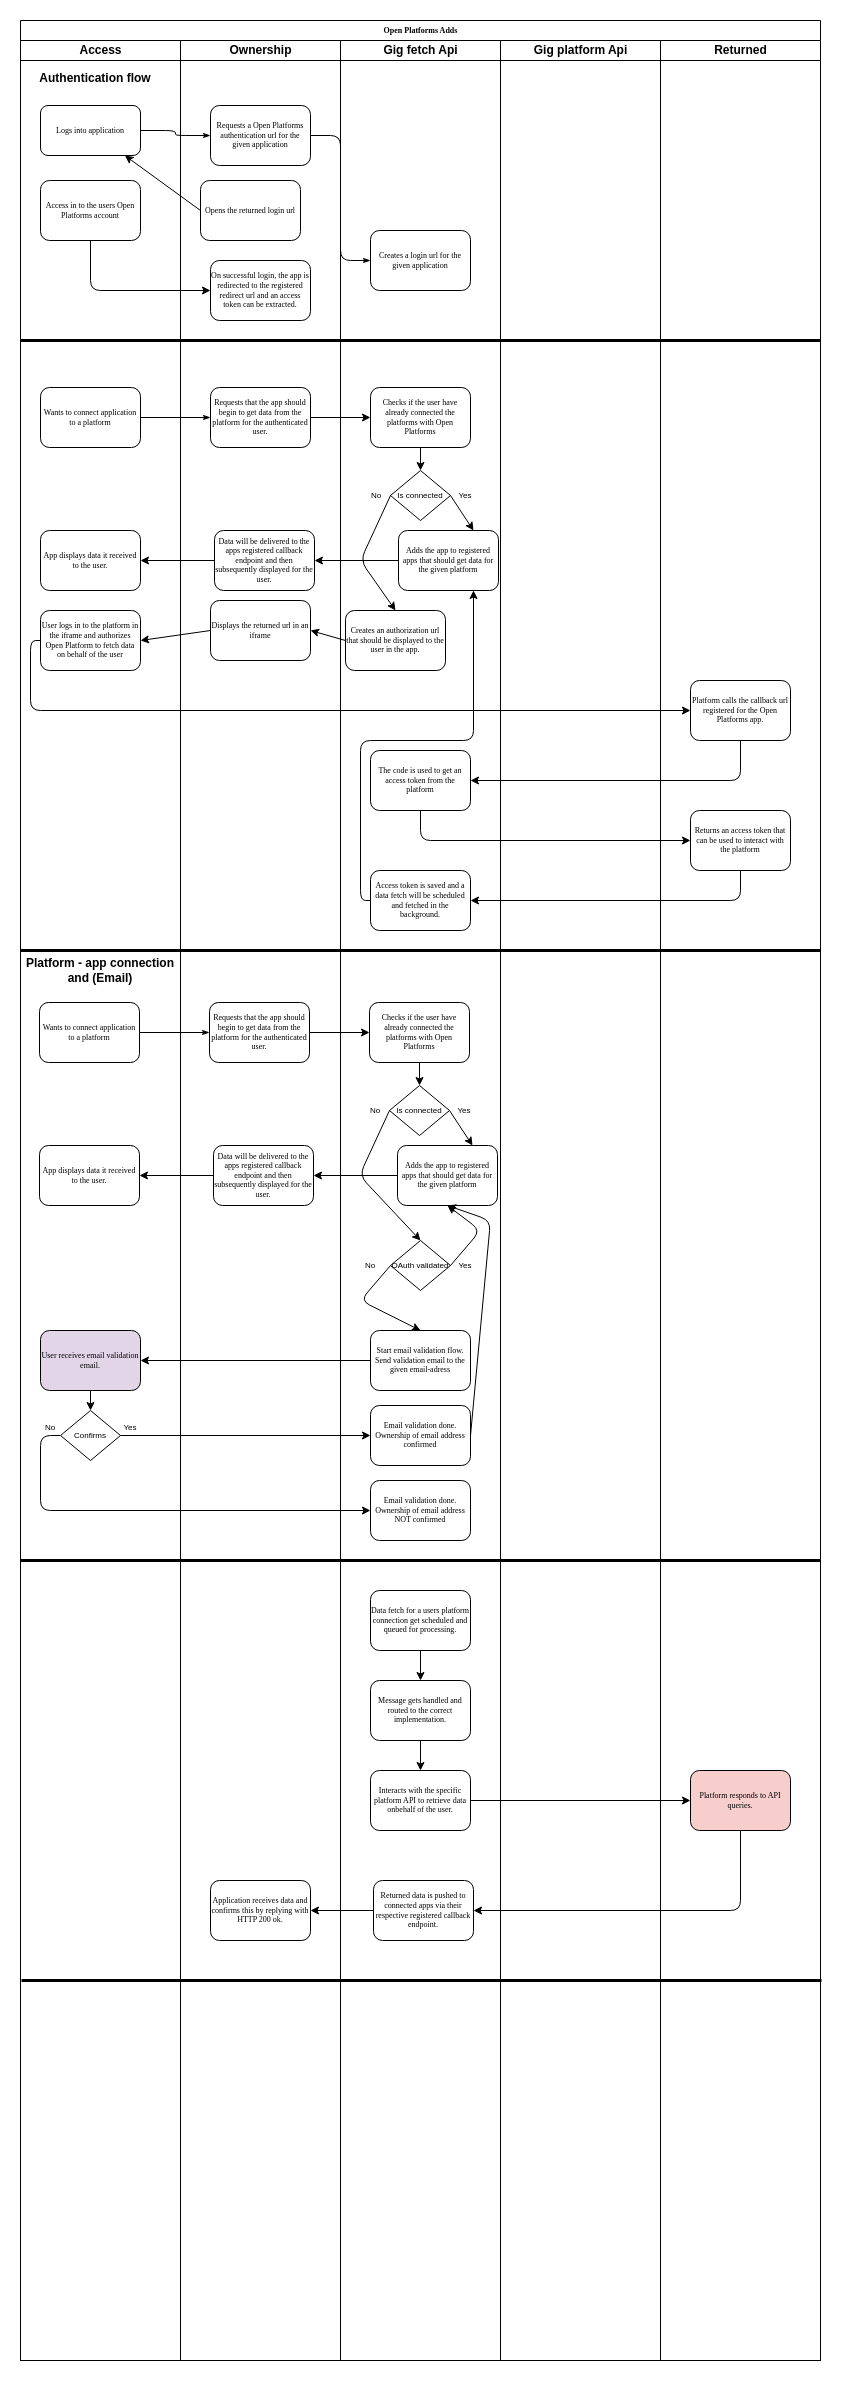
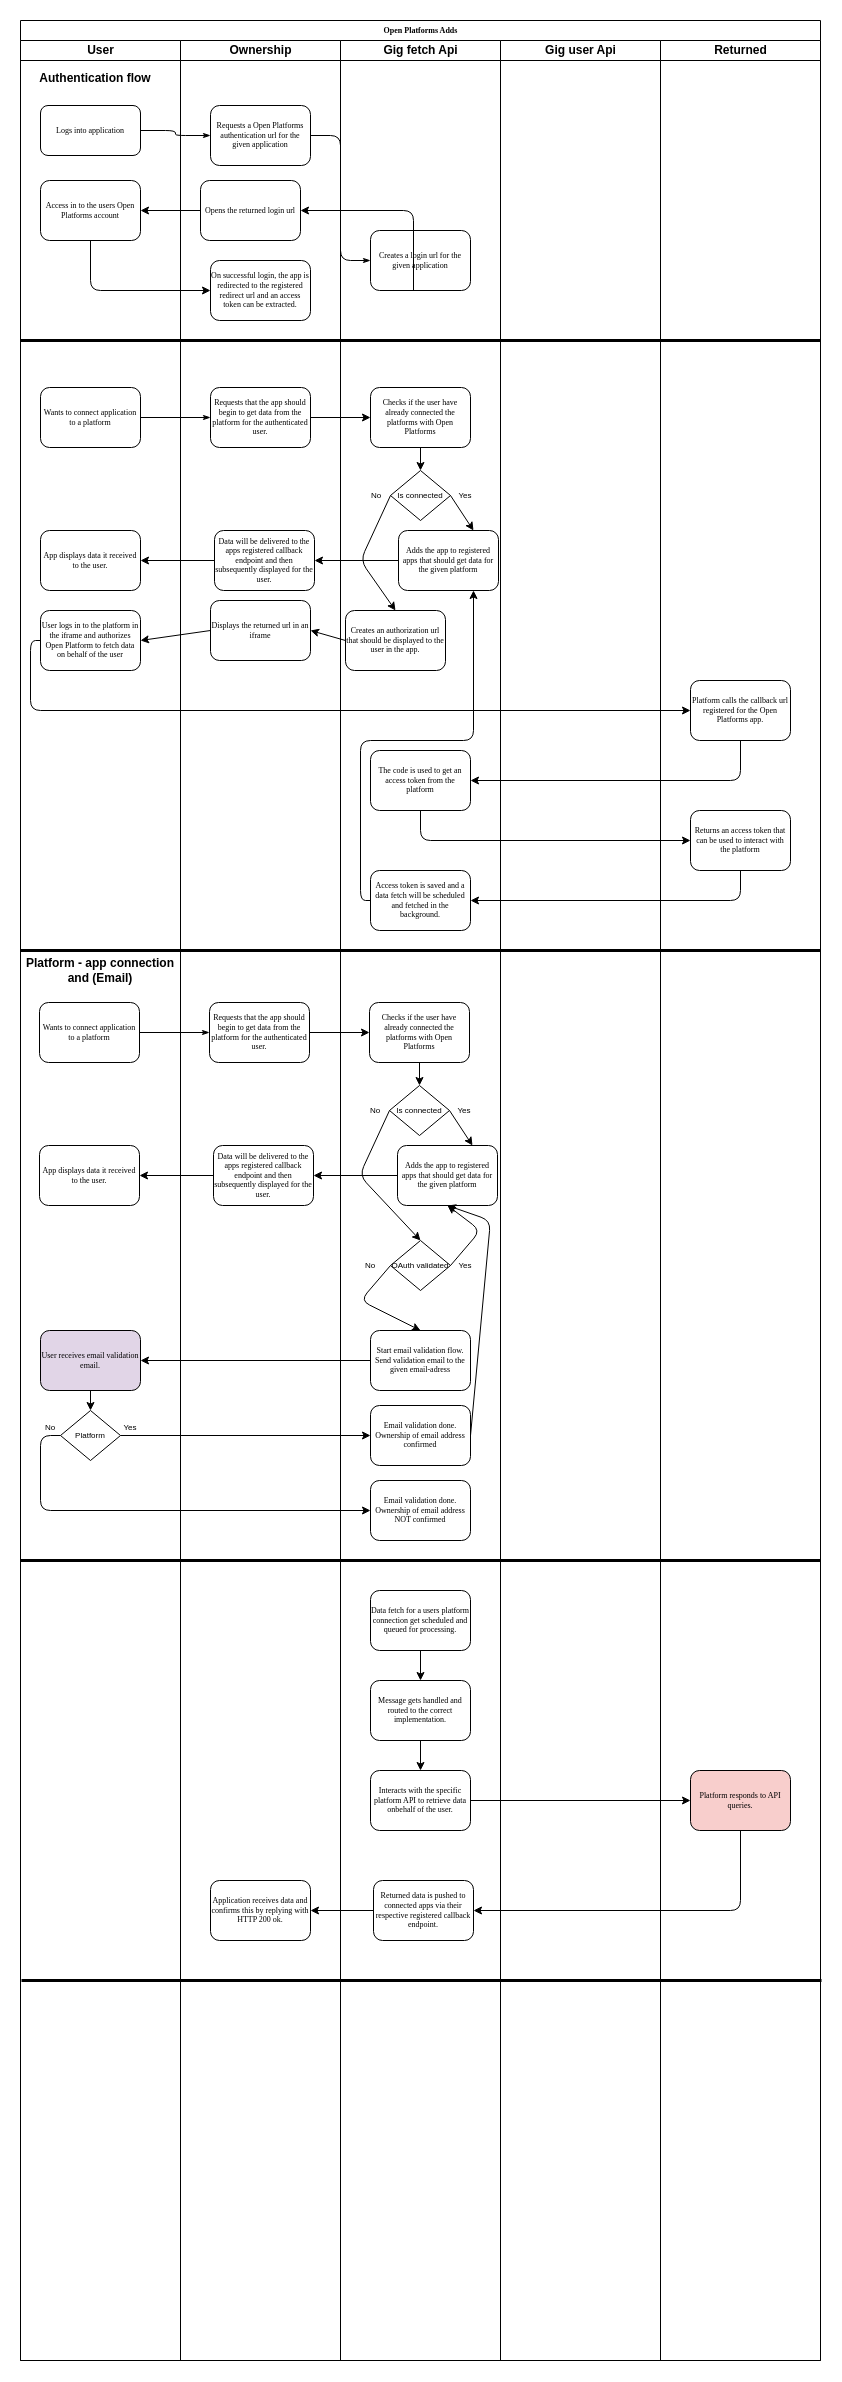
- <mxCell id="4" value="Access" style="swimlane;html=1;startSize=20;" parent="2" vertex="1"><mxGeometry y="20" width="160" height="2320" as="geometry" /></mxCell>
+ <mxCell id="4" value="User" style="swimlane;html=1;startSize=20;" parent="2" vertex="1"><mxGeometry y="20" width="160" height="2320" as="geometry" /></mxCell>
- <mxCell id="58" value="Gig platform Api" style="swimlane;html=1;startSize=20;" parent="2" vertex="1"><mxGeometry x="480" y="20" width="160" height="2320" as="geometry" /></mxCell>
+ <mxCell id="58" value="Gig user Api" style="swimlane;html=1;startSize=20;" parent="2" vertex="1"><mxGeometry x="480" y="20" width="160" height="2320" as="geometry" /></mxCell>
- <mxCell id="65" value="" style="endArrow=classic;html=1;exitX=0;exitY=0.5;exitDx=0;exitDy=0;" edge="1" parent="2" source="19" target="5"><mxGeometry width="50" height="50" relative="1" as="geometry"><mxPoint x="130" y="300" as="sourcePoint" /><mxPoint x="180" y="250" as="targetPoint" /></mxGeometry></mxCell>
+ <mxCell id="65" value="" style="endArrow=classic;html=1;exitX=0;exitY=0.5;exitDx=0;exitDy=0;entryX=1;entryY=0.5;entryDx=0;entryDy=0;" edge="1" parent="2" source="19" target="6"><mxGeometry width="50" height="50" relative="1" as="geometry"><mxPoint x="130" y="300" as="sourcePoint" /><mxPoint x="180" y="250" as="targetPoint" /></mxGeometry></mxCell>
+ <mxCell id="64" value="" style="endArrow=classic;html=1;exitX=0.43;exitY=1;exitDx=0;exitDy=0;exitPerimeter=0;entryX=1;entryY=0.5;entryDx=0;entryDy=0;" edge="1" parent="2" source="31" target="19"><mxGeometry width="50" height="50" relative="1" as="geometry"><mxPoint x="375" y="240" as="sourcePoint" /><mxPoint x="425" y="190" as="targetPoint" /><Array as="points"><mxPoint x="393" y="190" /></Array></mxGeometry></mxCell>
- <mxCell id="14" value="Confirms" style="strokeWidth=1;html=1;shape=mxgraph.flowchart.decision;whiteSpace=wrap;fontSize=8;" vertex="1" parent="4"><mxGeometry x="40" y="1370" width="60" height="50" as="geometry" /></mxCell>
+ <mxCell id="14" value="Platform" style="strokeWidth=1;html=1;shape=mxgraph.flowchart.decision;whiteSpace=wrap;fontSize=8;" vertex="1" parent="4"><mxGeometry x="40" y="1370" width="60" height="50" as="geometry" /></mxCell>
